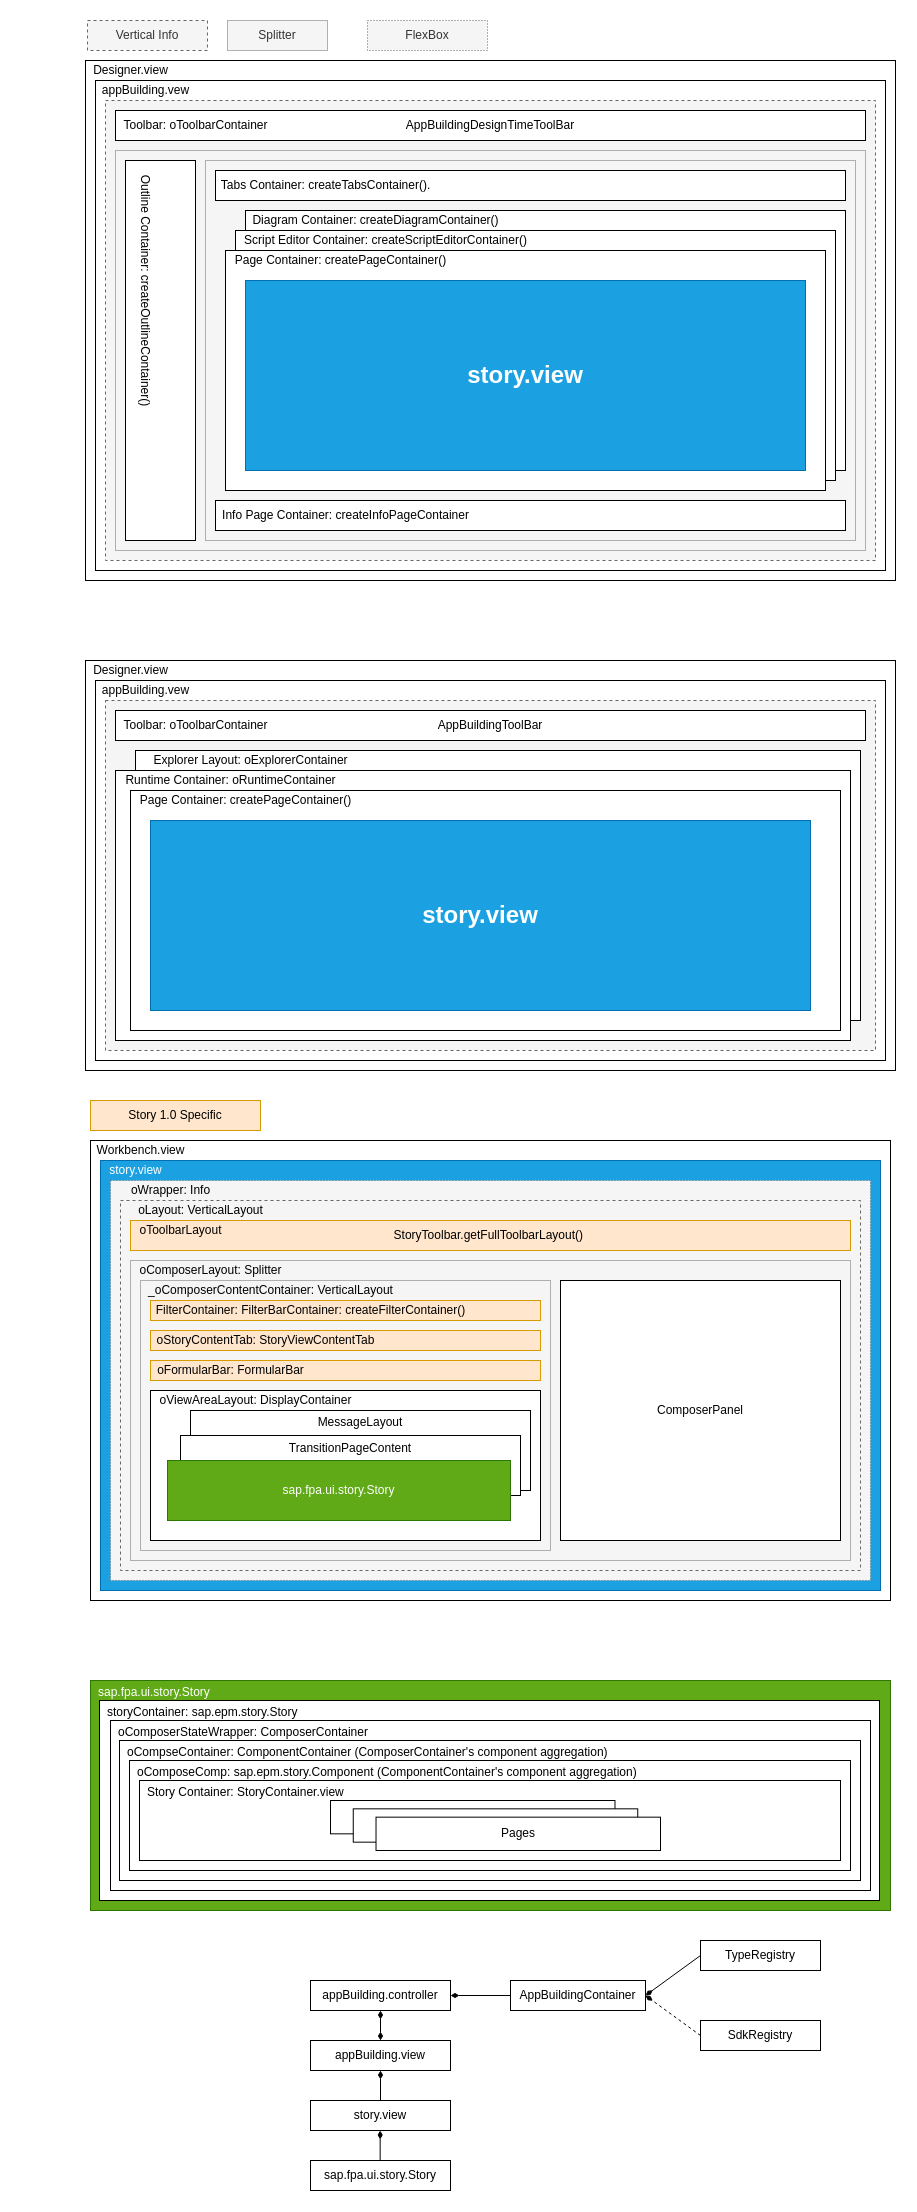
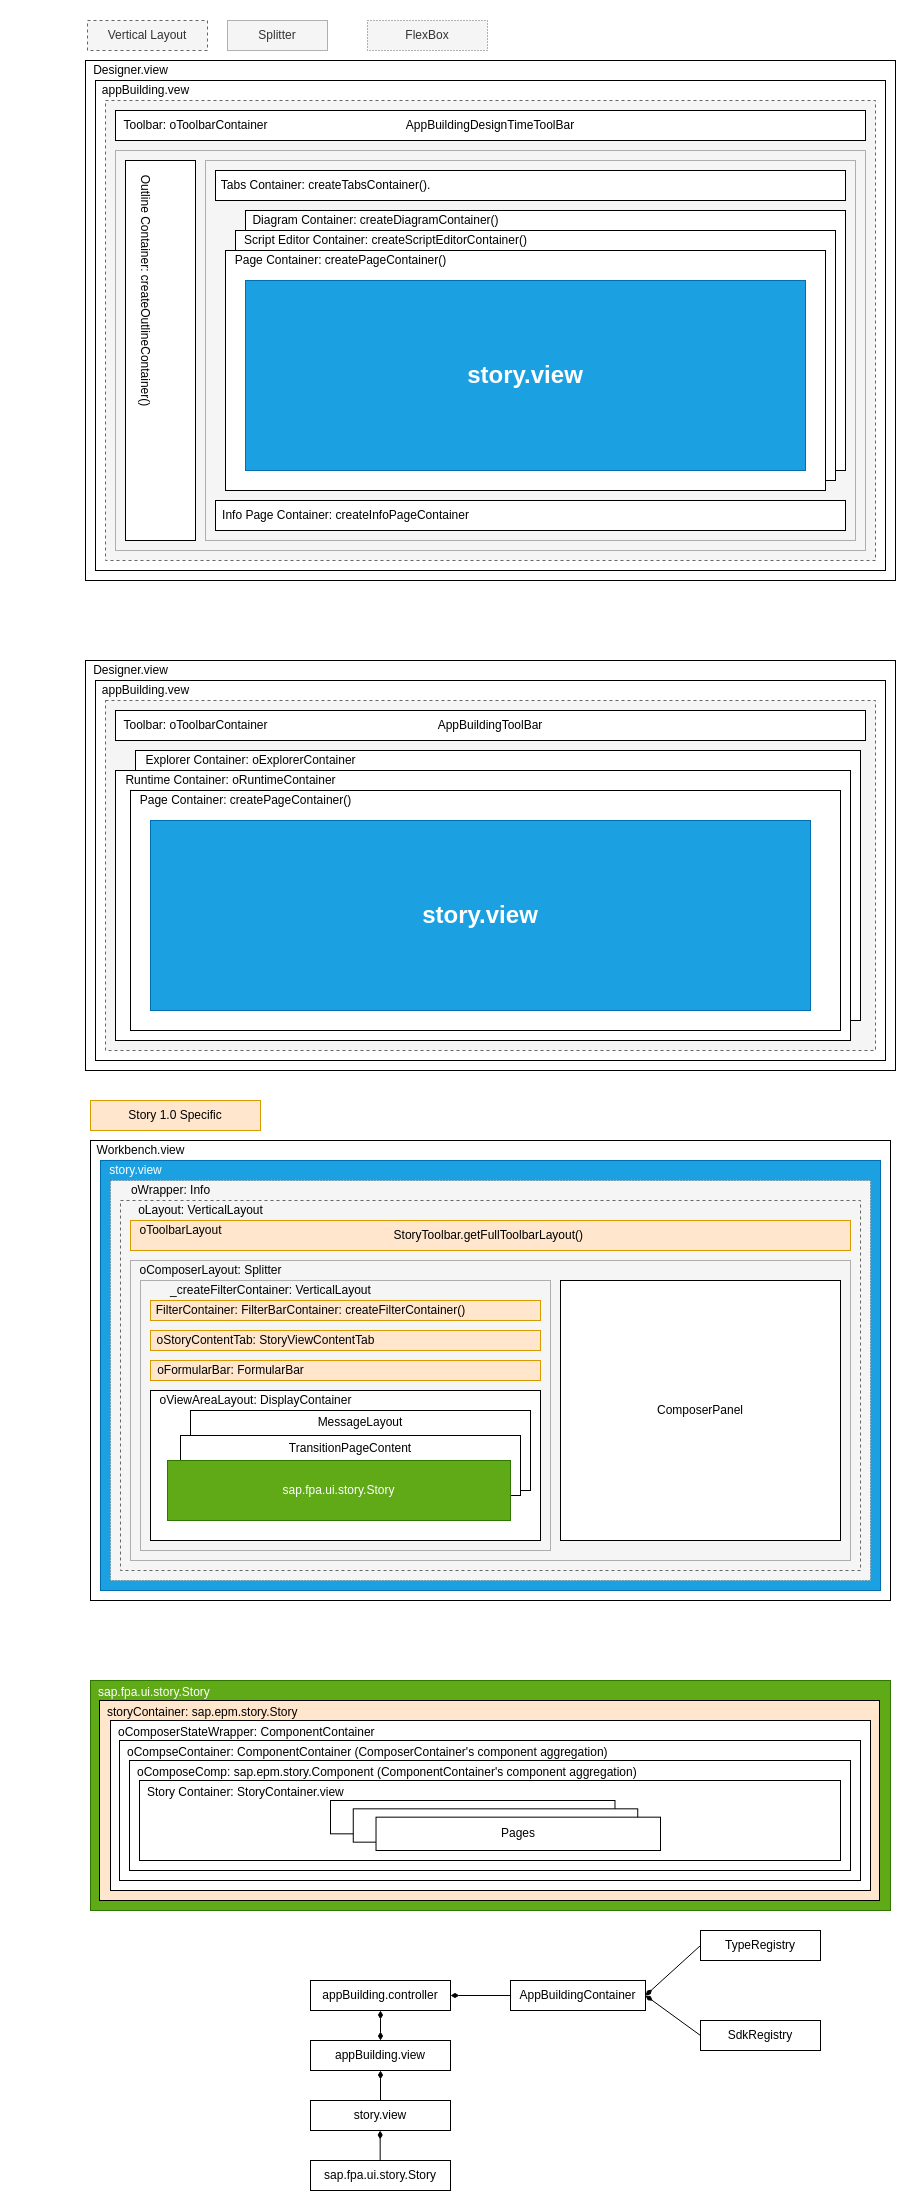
- <mxCell id="2" value="Vertical Info" style="rounded=0;whiteSpace=wrap;html=1;dashed=1;fillColor=#f5f5f5;strokeColor=#666666;fontColor=#333333;" parent="1" vertex="1"><mxGeometry x="87" y="20" width="120" height="30" as="geometry" /></mxCell>
+ <mxCell id="2" value="Vertical Layout" style="rounded=0;whiteSpace=wrap;html=1;dashed=1;fillColor=#f5f5f5;strokeColor=#666666;fontColor=#333333;" parent="1" vertex="1"><mxGeometry x="87" y="20" width="120" height="30" as="geometry" /></mxCell>
- <mxCell id="12" value="Explorer Layout: oExplorerContainer" style="text;html=1;resizable=0;autosize=1;align=center;verticalAlign=middle;points=[];fillColor=none;strokeColor=none;rounded=0;" parent="1" vertex="1"><mxGeometry x="135" y="750" width="230" height="20" as="geometry" /></mxCell>
+ <mxCell id="12" value="Explorer Container: oExplorerContainer" style="text;html=1;resizable=0;autosize=1;align=center;verticalAlign=middle;points=[];fillColor=none;strokeColor=none;rounded=0;" parent="1" vertex="1"><mxGeometry x="135" y="750" width="230" height="20" as="geometry" /></mxCell>
- <mxCell id="60" value="_oComposerContentContainer: VerticalLayout" style="text;html=1;resizable=0;autosize=1;align=center;verticalAlign=middle;points=[];fillColor=none;strokeColor=none;rounded=0;" vertex="1" parent="58"><mxGeometry width="260" height="20" as="geometry" /></mxCell>
+ <mxCell id="60" value="_createFilterContainer: VerticalLayout" style="text;html=1;resizable=0;autosize=1;align=center;verticalAlign=middle;points=[];fillColor=none;strokeColor=none;rounded=0;" vertex="1" parent="58"><mxGeometry width="260" height="20" as="geometry" /></mxCell>
- <mxCell id="76" value="storyContainer: sap.epm.story.Story&amp;nbsp;" style="rounded=0;whiteSpace=wrap;html=1;verticalAlign=top;align=left;spacing=0;spacingLeft=8;" vertex="1" parent="1"><mxGeometry x="99" y="1700" width="780" height="200" as="geometry" /></mxCell>
+ <mxCell id="76" value="storyContainer: sap.epm.story.Story&amp;nbsp;" style="rounded=0;whiteSpace=wrap;html=1;verticalAlign=top;align=left;spacing=0;spacingLeft=8;fillColor=#ffe6cc;" vertex="1" parent="1"><mxGeometry x="99" y="1700" width="780" height="200" as="geometry" /></mxCell>
- <mxCell id="77" value="oComposerStateWrapper: ComposerContainer" style="rounded=0;whiteSpace=wrap;html=1;verticalAlign=top;align=left;spacing=0;spacingLeft=8;" vertex="1" parent="1"><mxGeometry x="110" y="1720" width="760" height="170" as="geometry" /></mxCell>
+ <mxCell id="77" value="oComposerStateWrapper: ComponentContainer" style="rounded=0;whiteSpace=wrap;html=1;verticalAlign=top;align=left;spacing=0;spacingLeft=8;" vertex="1" parent="1"><mxGeometry x="110" y="1720" width="760" height="170" as="geometry" /></mxCell>
- <mxCell id="96" value="TypeRegistry" style="rounded=0;whiteSpace=wrap;html=1;fontColor=#000000;" vertex="1" parent="1"><mxGeometry x="700" y="1940" width="120" height="30" as="geometry" /></mxCell>
+ <mxCell id="96" value="TypeRegistry" style="rounded=0;whiteSpace=wrap;html=1;fontColor=#000000;" vertex="1" parent="1"><mxGeometry x="700" y="1930" width="120" height="30" as="geometry" /></mxCell>
- <mxCell id="97" style="edgeStyle=none;rounded=0;orthogonalLoop=1;jettySize=auto;html=1;entryX=1;entryY=0.5;entryDx=0;entryDy=0;fontColor=#000000;startArrow=none;startFill=0;endArrow=diamondThin;endFill=1;strokeColor=default;exitX=0;exitY=0.5;exitDx=0;exitDy=0;dashed=1;" edge="1" parent="1" source="98" target="90"><mxGeometry relative="1" as="geometry" /></mxCell>
+ <mxCell id="97" style="edgeStyle=none;rounded=0;orthogonalLoop=1;jettySize=auto;html=1;entryX=1;entryY=0.5;entryDx=0;entryDy=0;fontColor=#000000;startArrow=none;startFill=0;endArrow=diamondThin;endFill=1;strokeColor=default;exitX=0;exitY=0.5;exitDx=0;exitDy=0;" edge="1" parent="1" source="98" target="90"><mxGeometry relative="1" as="geometry" /></mxCell>
